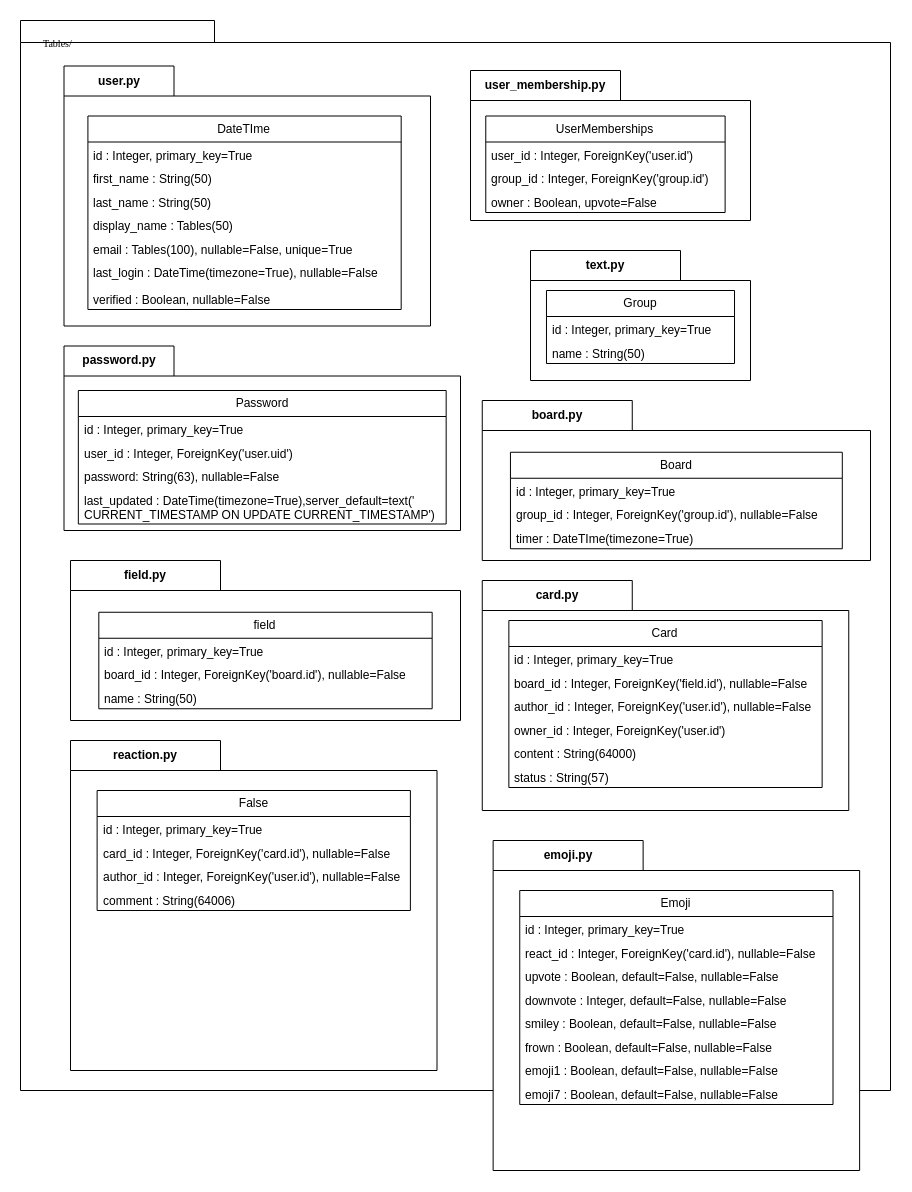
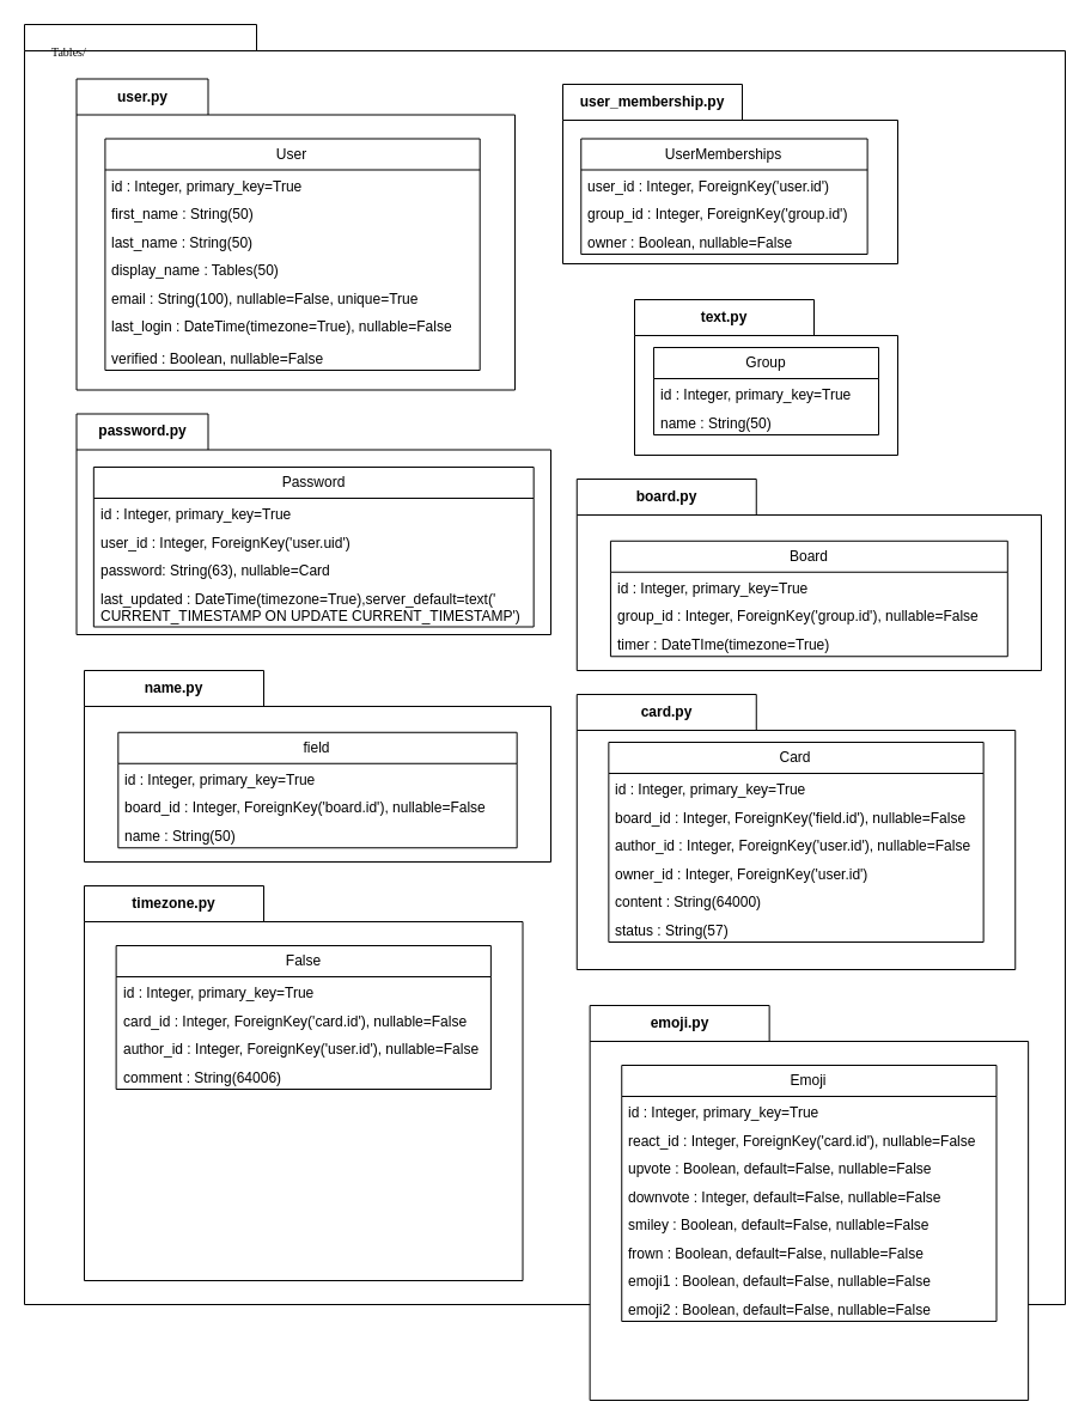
- <mxCell id="6" value="DateTIme" style="swimlane;fontStyle=0;childLayout=stackLayout;horizontal=1;startSize=26;fillColor=none;horizontalStack=0;resizeParent=1;resizeParentMax=0;resizeLast=0;collapsible=1;marginBottom=0;whiteSpace=wrap;html=1;" parent="4" vertex="1"><mxGeometry x="23.915" y="50" width="313.265" height="193.5" as="geometry"><mxRectangle x="30" y="66.671" width="70" height="30" as="alternateBounds" /></mxGeometry></mxCell>
+ <mxCell id="6" value="User" style="swimlane;fontStyle=0;childLayout=stackLayout;horizontal=1;startSize=26;fillColor=none;horizontalStack=0;resizeParent=1;resizeParentMax=0;resizeLast=0;collapsible=1;marginBottom=0;whiteSpace=wrap;html=1;" parent="4" vertex="1"><mxGeometry x="23.915" y="50" width="313.265" height="193.5" as="geometry"><mxRectangle x="30" y="66.671" width="70" height="30" as="alternateBounds" /></mxGeometry></mxCell>
- <mxCell id="26" value="owner : Boolean, upvote=False" style="text;strokeColor=none;fillColor=none;align=left;verticalAlign=top;spacingLeft=4;spacingRight=4;overflow=hidden;rotatable=0;points=[[0,0.5],[1,0.5]];portConstraint=eastwest;whiteSpace=wrap;html=1;" parent="23" vertex="1"><mxGeometry y="73" width="239.329" height="23.5" as="geometry" /></mxCell>
+ <mxCell id="26" value="owner : Boolean, nullable=False" style="text;strokeColor=none;fillColor=none;align=left;verticalAlign=top;spacingLeft=4;spacingRight=4;overflow=hidden;rotatable=0;points=[[0,0.5],[1,0.5]];portConstraint=eastwest;whiteSpace=wrap;html=1;" parent="23" vertex="1"><mxGeometry y="73" width="239.329" height="23.5" as="geometry" /></mxCell>
- <mxCell id="11" value="email : Tables(100), nullable=False, unique=True" style="text;strokeColor=none;fillColor=none;align=left;verticalAlign=top;spacingLeft=4;spacingRight=4;overflow=hidden;rotatable=0;points=[[0,0.5],[1,0.5]];portConstraint=eastwest;whiteSpace=wrap;html=1;" parent="6" vertex="1"><mxGeometry y="120" width="313.265" height="23.5" as="geometry" /></mxCell>
+ <mxCell id="11" value="email : String(100), nullable=False, unique=True" style="text;strokeColor=none;fillColor=none;align=left;verticalAlign=top;spacingLeft=4;spacingRight=4;overflow=hidden;rotatable=0;points=[[0,0.5],[1,0.5]];portConstraint=eastwest;whiteSpace=wrap;html=1;" parent="6" vertex="1"><mxGeometry y="120" width="313.265" height="23.5" as="geometry" /></mxCell>
- <mxCell id="19" value="password: String(63), nullable=False" style="text;strokeColor=none;fillColor=none;align=left;verticalAlign=top;spacingLeft=4;spacingRight=4;overflow=hidden;rotatable=0;points=[[0,0.5],[1,0.5]];portConstraint=eastwest;whiteSpace=wrap;html=1;" parent="16" vertex="1"><mxGeometry y="73" width="367.83" height="23.5" as="geometry" /></mxCell>
+ <mxCell id="19" value="password: String(63), nullable=Card" style="text;strokeColor=none;fillColor=none;align=left;verticalAlign=top;spacingLeft=4;spacingRight=4;overflow=hidden;rotatable=0;points=[[0,0.5],[1,0.5]];portConstraint=eastwest;whiteSpace=wrap;html=1;" parent="16" vertex="1"><mxGeometry y="73" width="367.83" height="23.5" as="geometry" /></mxCell>
- <mxCell id="38" value="field.py" style="shape=folder;fontStyle=1;tabWidth=150;tabHeight=30;tabPosition=left;html=1;boundedLbl=1;labelInHeader=1;container=1;collapsible=0;whiteSpace=wrap;" parent="1" vertex="1"><mxGeometry x="70" y="560" width="390" height="160" as="geometry" /></mxCell>
+ <mxCell id="38" value="name.py" style="shape=folder;fontStyle=1;tabWidth=150;tabHeight=30;tabPosition=left;html=1;boundedLbl=1;labelInHeader=1;container=1;collapsible=0;whiteSpace=wrap;" parent="1" vertex="1"><mxGeometry x="70" y="560" width="390" height="160" as="geometry" /></mxCell>
- <mxCell id="53" value="reaction.py" style="shape=folder;fontStyle=1;tabWidth=150;tabHeight=30;tabPosition=left;html=1;boundedLbl=1;labelInHeader=1;container=1;collapsible=0;whiteSpace=wrap;" parent="1" vertex="1"><mxGeometry x="70" y="740" width="366.5" height="330" as="geometry" /></mxCell>
+ <mxCell id="53" value="timezone.py" style="shape=folder;fontStyle=1;tabWidth=150;tabHeight=30;tabPosition=left;html=1;boundedLbl=1;labelInHeader=1;container=1;collapsible=0;whiteSpace=wrap;" parent="1" vertex="1"><mxGeometry x="70" y="740" width="366.5" height="330" as="geometry" /></mxCell>
- <mxCell id="70" value="emoji7 : Boolean, default=False, nullable=False" style="text;strokeColor=none;fillColor=none;align=left;verticalAlign=top;spacingLeft=4;spacingRight=4;overflow=hidden;rotatable=0;points=[[0,0.5],[1,0.5]];portConstraint=eastwest;whiteSpace=wrap;html=1;" parent="62" vertex="1"><mxGeometry y="190.5" width="313.265" height="23.5" as="geometry" /></mxCell>
+ <mxCell id="70" value="emoji2 : Boolean, default=False, nullable=False" style="text;strokeColor=none;fillColor=none;align=left;verticalAlign=top;spacingLeft=4;spacingRight=4;overflow=hidden;rotatable=0;points=[[0,0.5],[1,0.5]];portConstraint=eastwest;whiteSpace=wrap;html=1;" parent="62" vertex="1"><mxGeometry y="190.5" width="313.265" height="23.5" as="geometry" /></mxCell>
